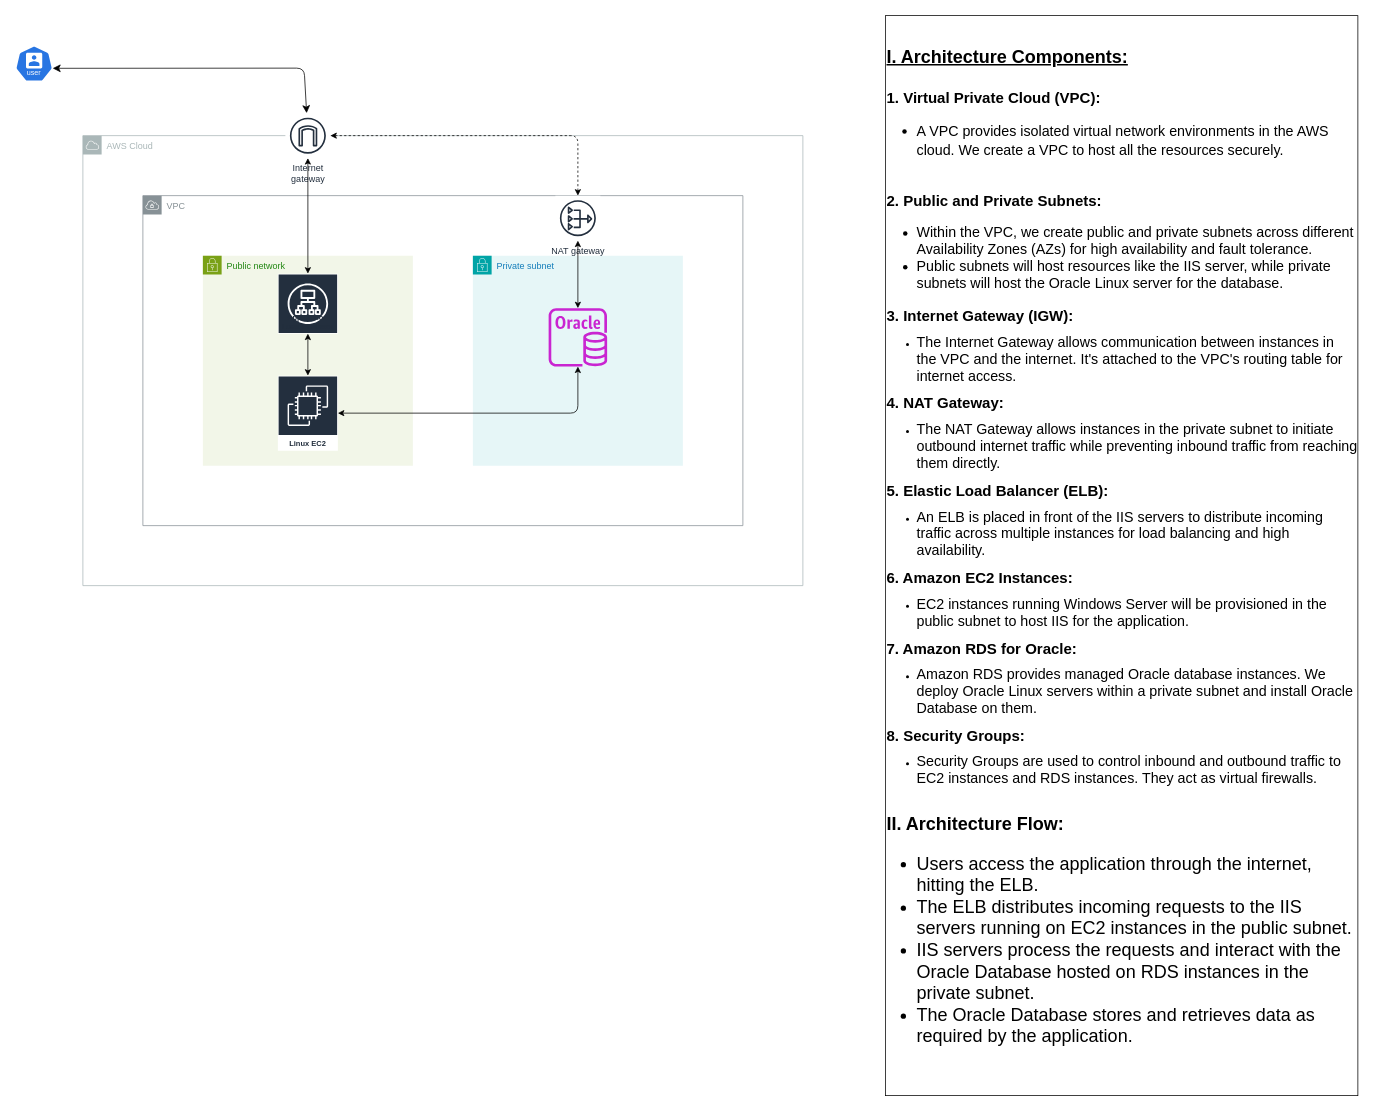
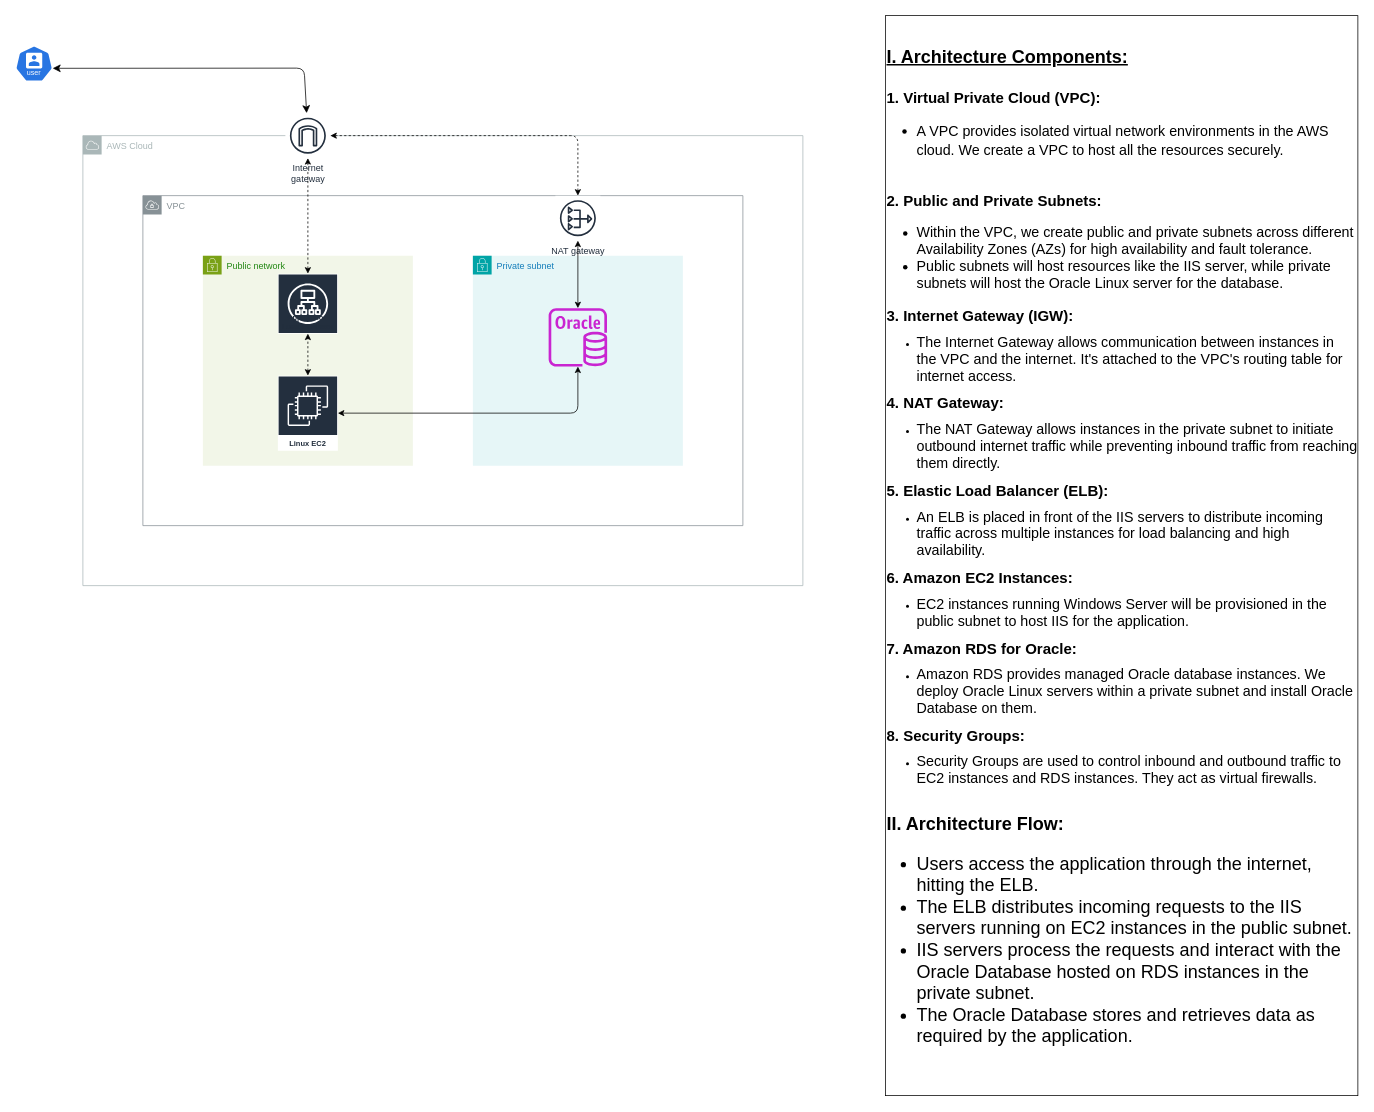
- <mxCell id="13" value="" style="endArrow=classic;startArrow=classic;html=1;rounded=1;" edge="1" parent="1" source="11" target="6"><mxGeometry width="50" height="50" relative="1" as="geometry"><mxPoint x="530" y="480" as="sourcePoint" /><mxPoint x="405" y="340" as="targetPoint" /></mxGeometry></mxCell>
+ <mxCell id="13" value="" style="endArrow=classic;startArrow=classic;html=1;rounded=1;dashed=1;" edge="1" parent="1" source="11" target="6"><mxGeometry width="50" height="50" relative="1" as="geometry"><mxPoint x="530" y="480" as="sourcePoint" /><mxPoint x="405" y="340" as="targetPoint" /></mxGeometry></mxCell>
- <mxCell id="7" value="" style="endArrow=classic;startArrow=classic;html=1;rounded=1;" edge="1" parent="4" source="5" target="6"><mxGeometry width="50" height="50" relative="1" as="geometry"><mxPoint x="300" y="280" as="sourcePoint" /><mxPoint x="350" y="230" as="targetPoint" /></mxGeometry></mxCell>
+ <mxCell id="7" value="" style="endArrow=classic;startArrow=classic;html=1;rounded=1;dashed=1;" edge="1" parent="4" source="5" target="6"><mxGeometry width="50" height="50" relative="1" as="geometry"><mxPoint x="300" y="280" as="sourcePoint" /><mxPoint x="350" y="230" as="targetPoint" /></mxGeometry></mxCell>
